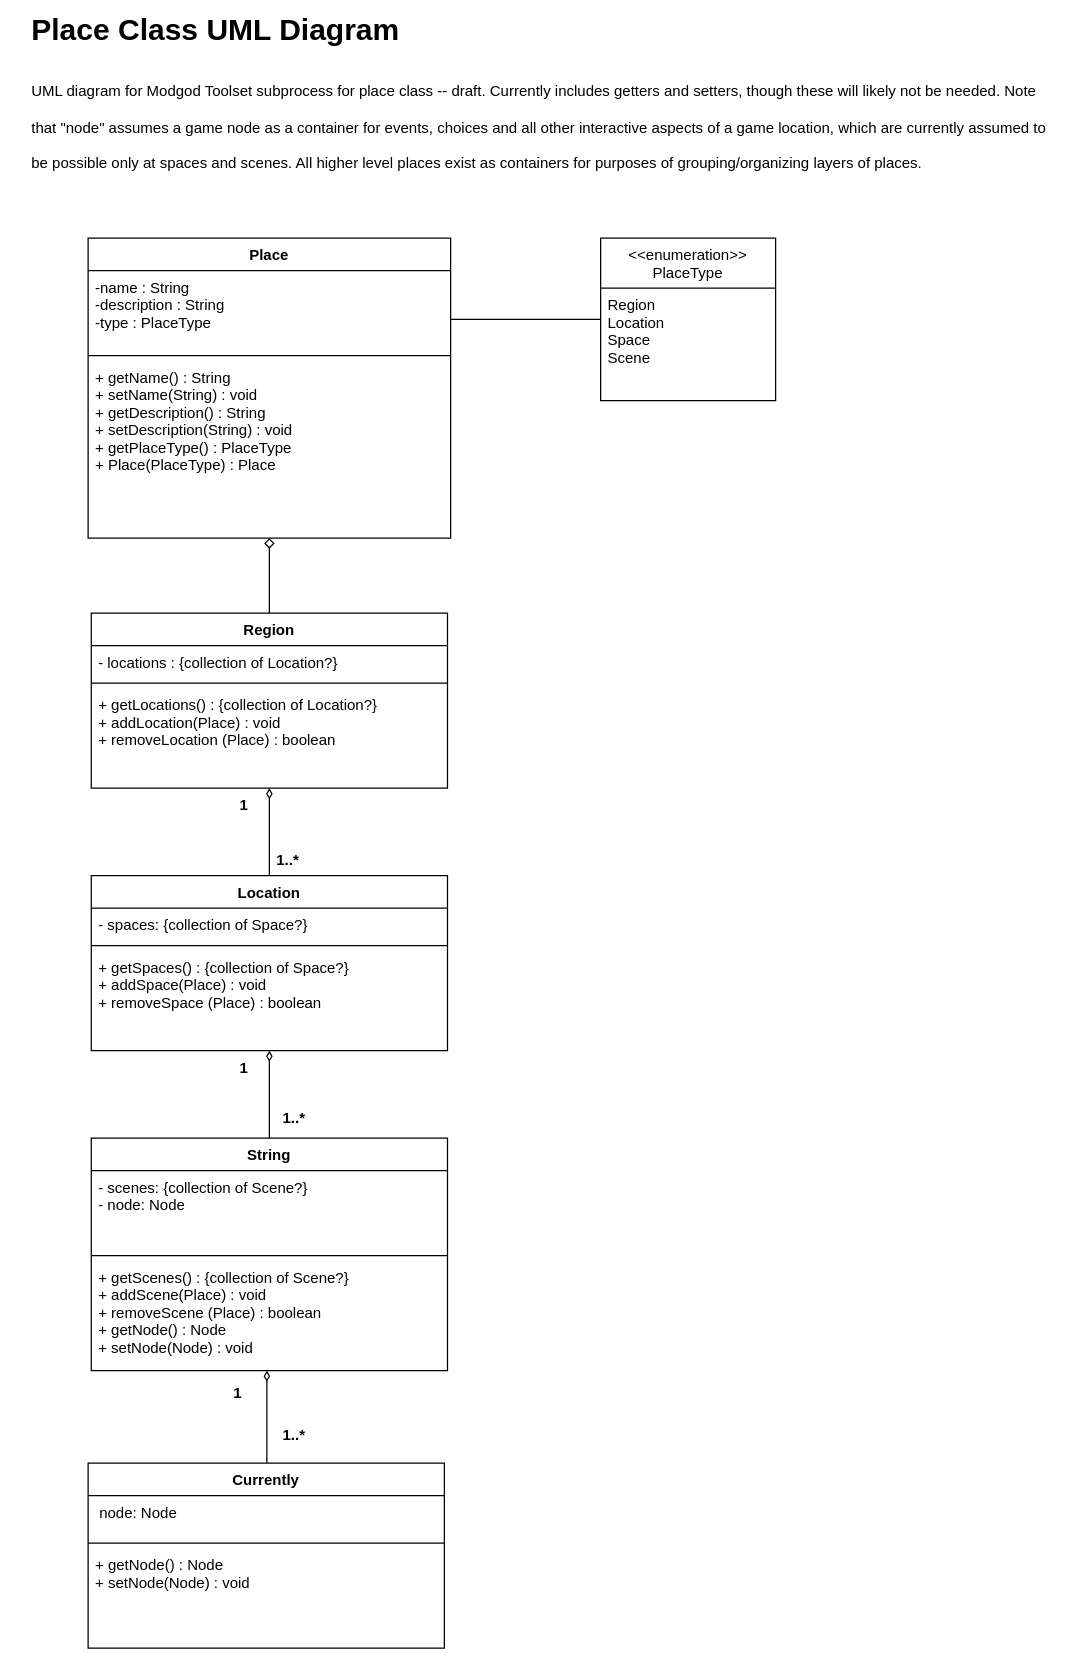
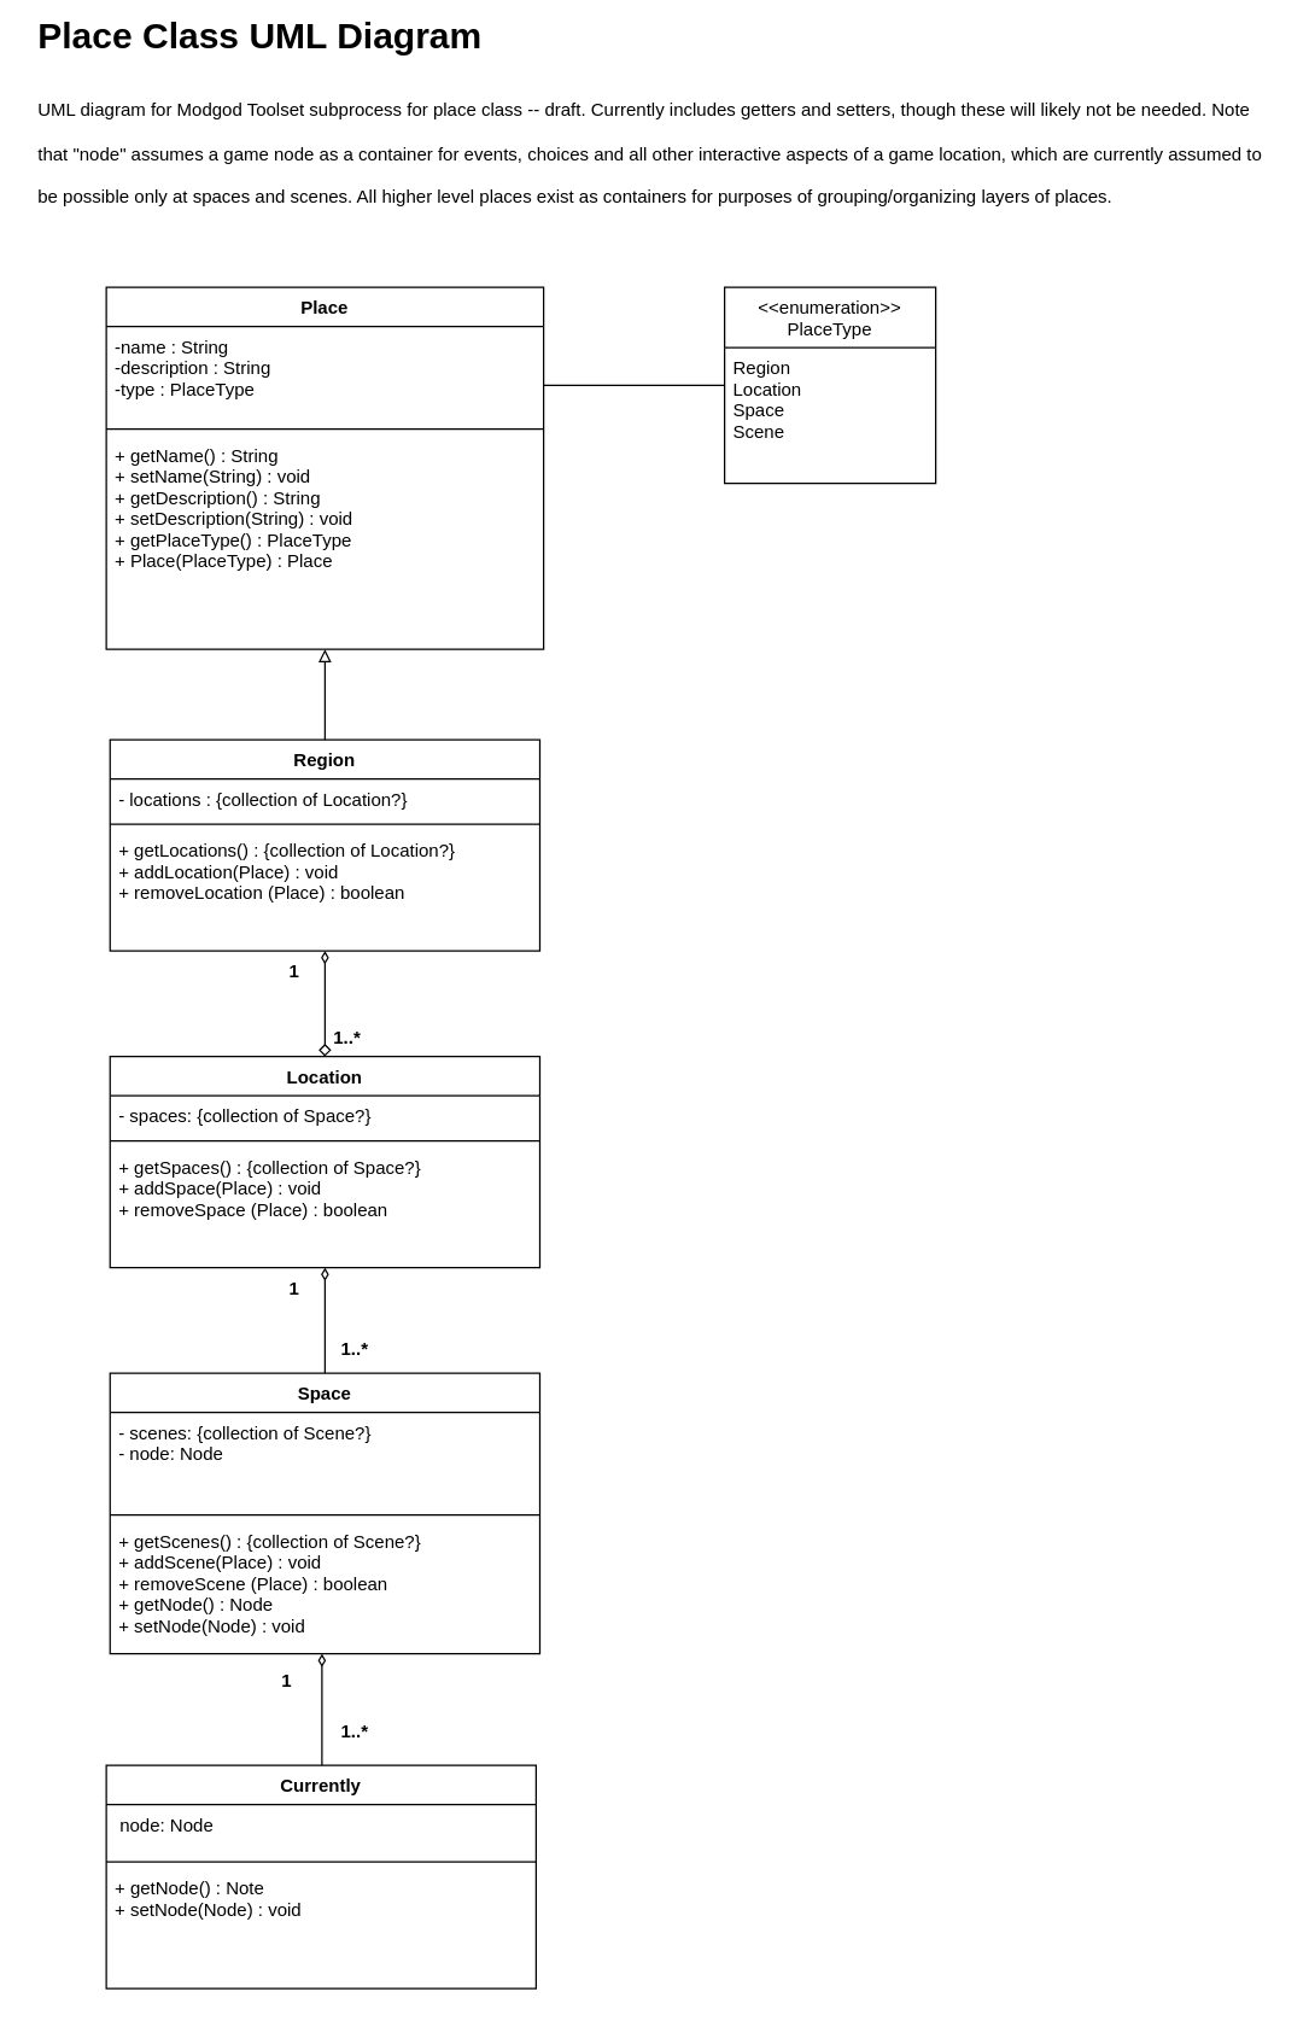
- <mxCell id="3" style="edgeStyle=orthogonalEdgeStyle;rounded=0;orthogonalLoop=1;jettySize=auto;html=1;endArrow=diamond;endFill=0;" parent="1" source="4" target="8" edge="1"><mxGeometry relative="1" as="geometry" /></mxCell>
+ <mxCell id="3" style="edgeStyle=orthogonalEdgeStyle;rounded=0;orthogonalLoop=1;jettySize=auto;html=1;endArrow=block;endFill=0;" parent="1" source="4" target="8" edge="1"><mxGeometry relative="1" as="geometry" /></mxCell>
- <mxCell id="15" value="" style="edgeStyle=orthogonalEdgeStyle;rounded=0;orthogonalLoop=1;jettySize=auto;html=1;endArrow=none;endFill=0;startArrow=diamondThin;startFill=0;entryX=0.5;entryY=0;entryDx=0;entryDy=0;" parent="1" source="4" target="17" edge="1"><mxGeometry relative="1" as="geometry"><mxPoint x="155" y="680" as="targetPoint" /><mxPoint x="155" y="560" as="sourcePoint" /></mxGeometry></mxCell>
+ <mxCell id="15" value="" style="edgeStyle=orthogonalEdgeStyle;rounded=0;orthogonalLoop=1;jettySize=auto;html=1;endArrow=diamond;endFill=0;startArrow=diamondThin;startFill=0;entryX=0.5;entryY=0;entryDx=0;entryDy=0;" parent="1" source="4" target="17" edge="1"><mxGeometry relative="1" as="geometry"><mxPoint x="155" y="680" as="targetPoint" /><mxPoint x="155" y="560" as="sourcePoint" /></mxGeometry></mxCell>
- <mxCell id="21" value="String" style="swimlane;fontStyle=1;align=center;verticalAlign=top;childLayout=stackLayout;horizontal=1;startSize=26;horizontalStack=0;resizeParent=1;resizeParentMax=0;resizeLast=0;collapsible=1;marginBottom=0;" parent="1" vertex="1"><mxGeometry x="72.5" y="910" width="285" height="186" as="geometry" /></mxCell>
+ <mxCell id="21" value="Space" style="swimlane;fontStyle=1;align=center;verticalAlign=top;childLayout=stackLayout;horizontal=1;startSize=26;horizontalStack=0;resizeParent=1;resizeParentMax=0;resizeLast=0;collapsible=1;marginBottom=0;" parent="1" vertex="1"><mxGeometry x="72.5" y="910" width="285" height="186" as="geometry" /></mxCell>
- <mxCell id="33" value="+ getNode() : Node&#10;+ setNode(Node) : void" style="text;strokeColor=none;fillColor=none;align=left;verticalAlign=top;spacingLeft=4;spacingRight=4;overflow=hidden;rotatable=0;points=[[0,0.5],[1,0.5]];portConstraint=eastwest;" parent="30" vertex="1"><mxGeometry y="68" width="285" height="80" as="geometry" /></mxCell>
+ <mxCell id="33" value="+ getNode() : Note&#10;+ setNode(Node) : void" style="text;strokeColor=none;fillColor=none;align=left;verticalAlign=top;spacingLeft=4;spacingRight=4;overflow=hidden;rotatable=0;points=[[0,0.5],[1,0.5]];portConstraint=eastwest;" parent="30" vertex="1"><mxGeometry y="68" width="285" height="80" as="geometry" /></mxCell>
